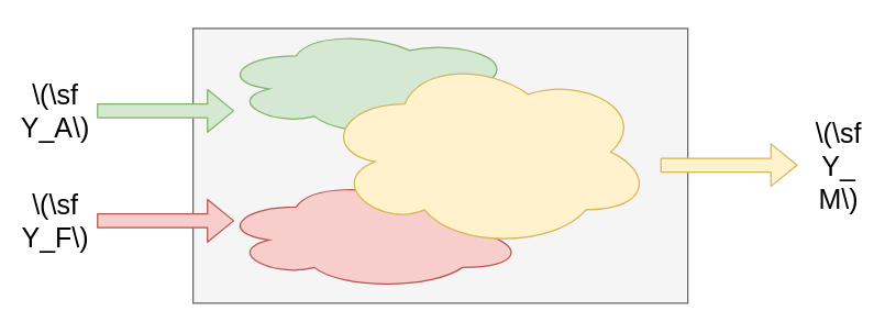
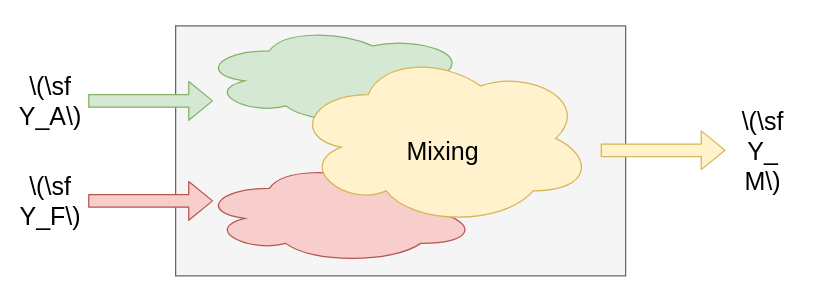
+ <mxCell id="11" value="Mixing" style="text;html=1;strokeColor=none;fillColor=none;align=center;verticalAlign=middle;whiteSpace=wrap;rounded=0;fontSize=20;" vertex="1" parent="1"><mxGeometry x="334" y="110" width="40" height="20" as="geometry" /></mxCell>
